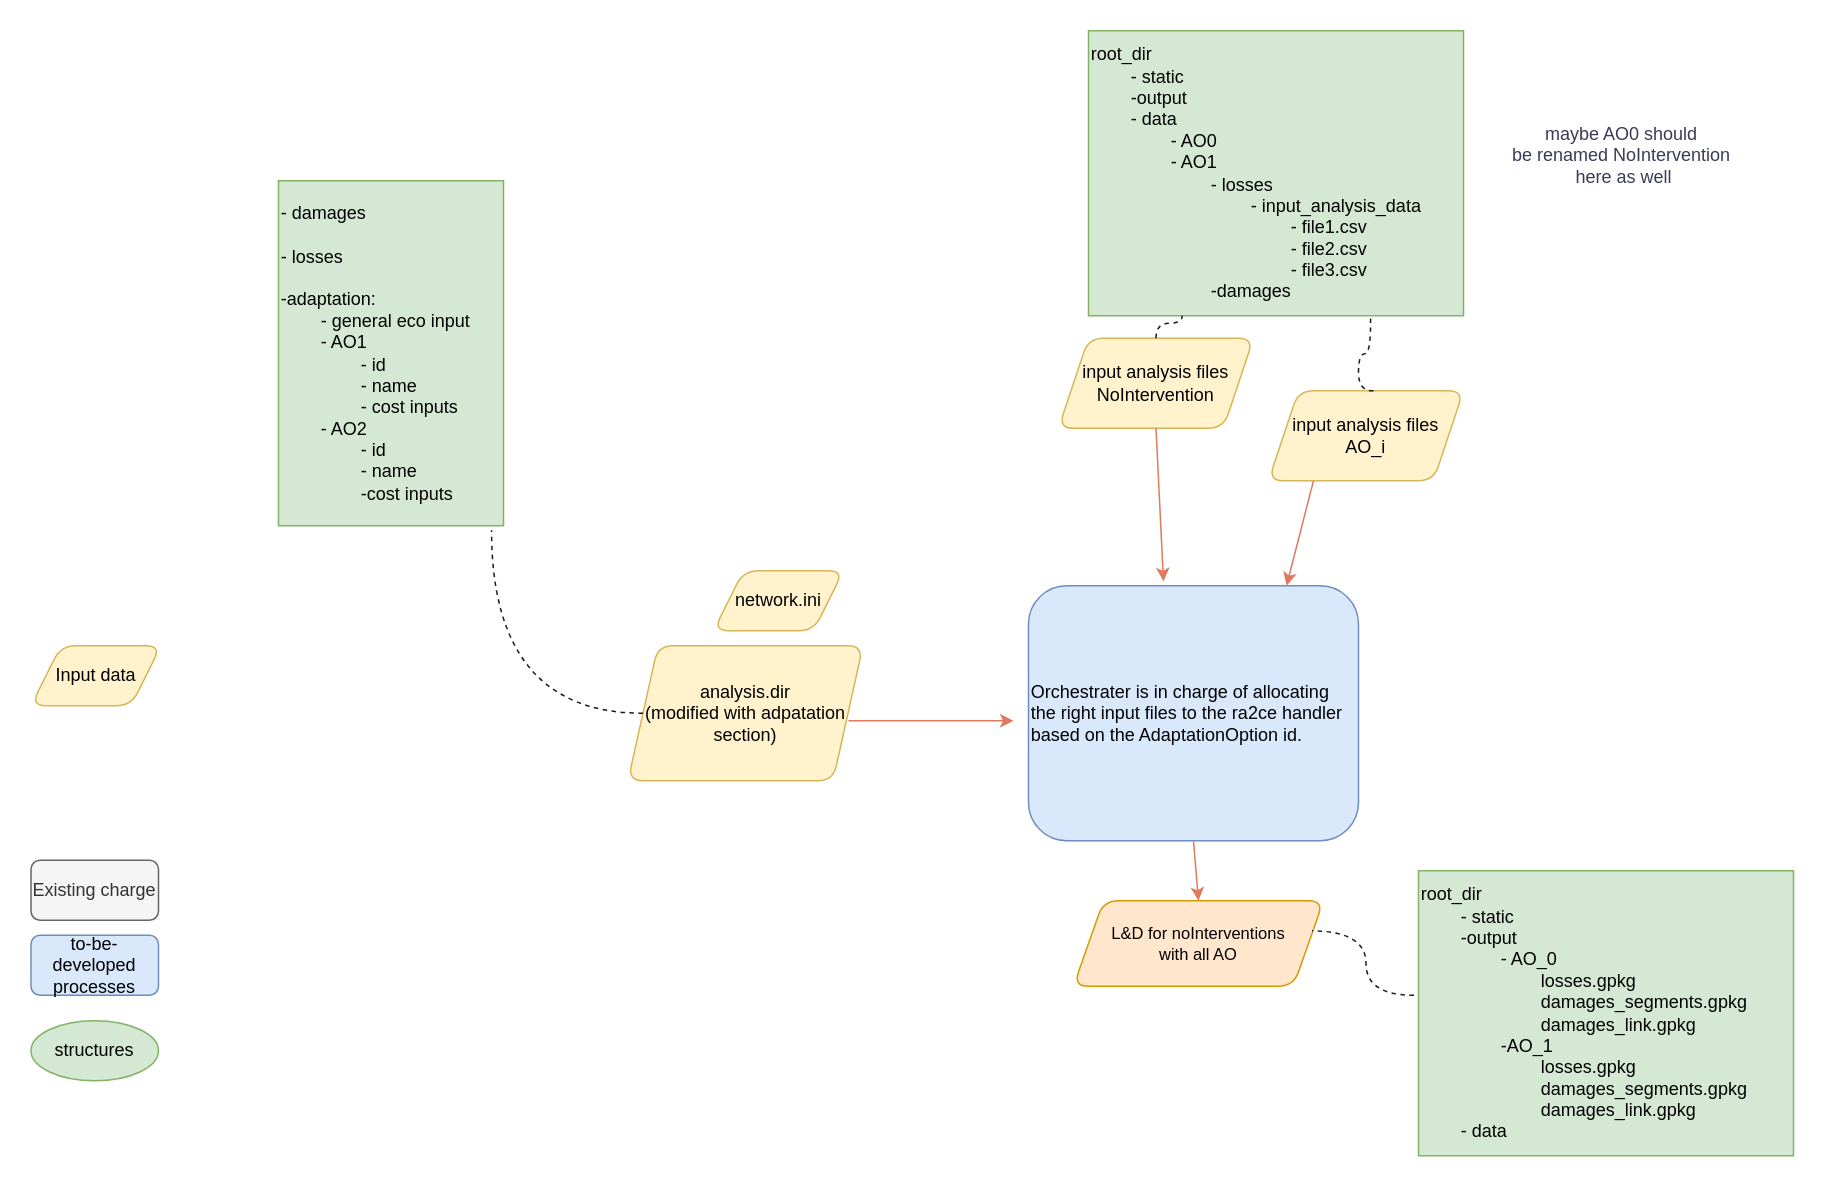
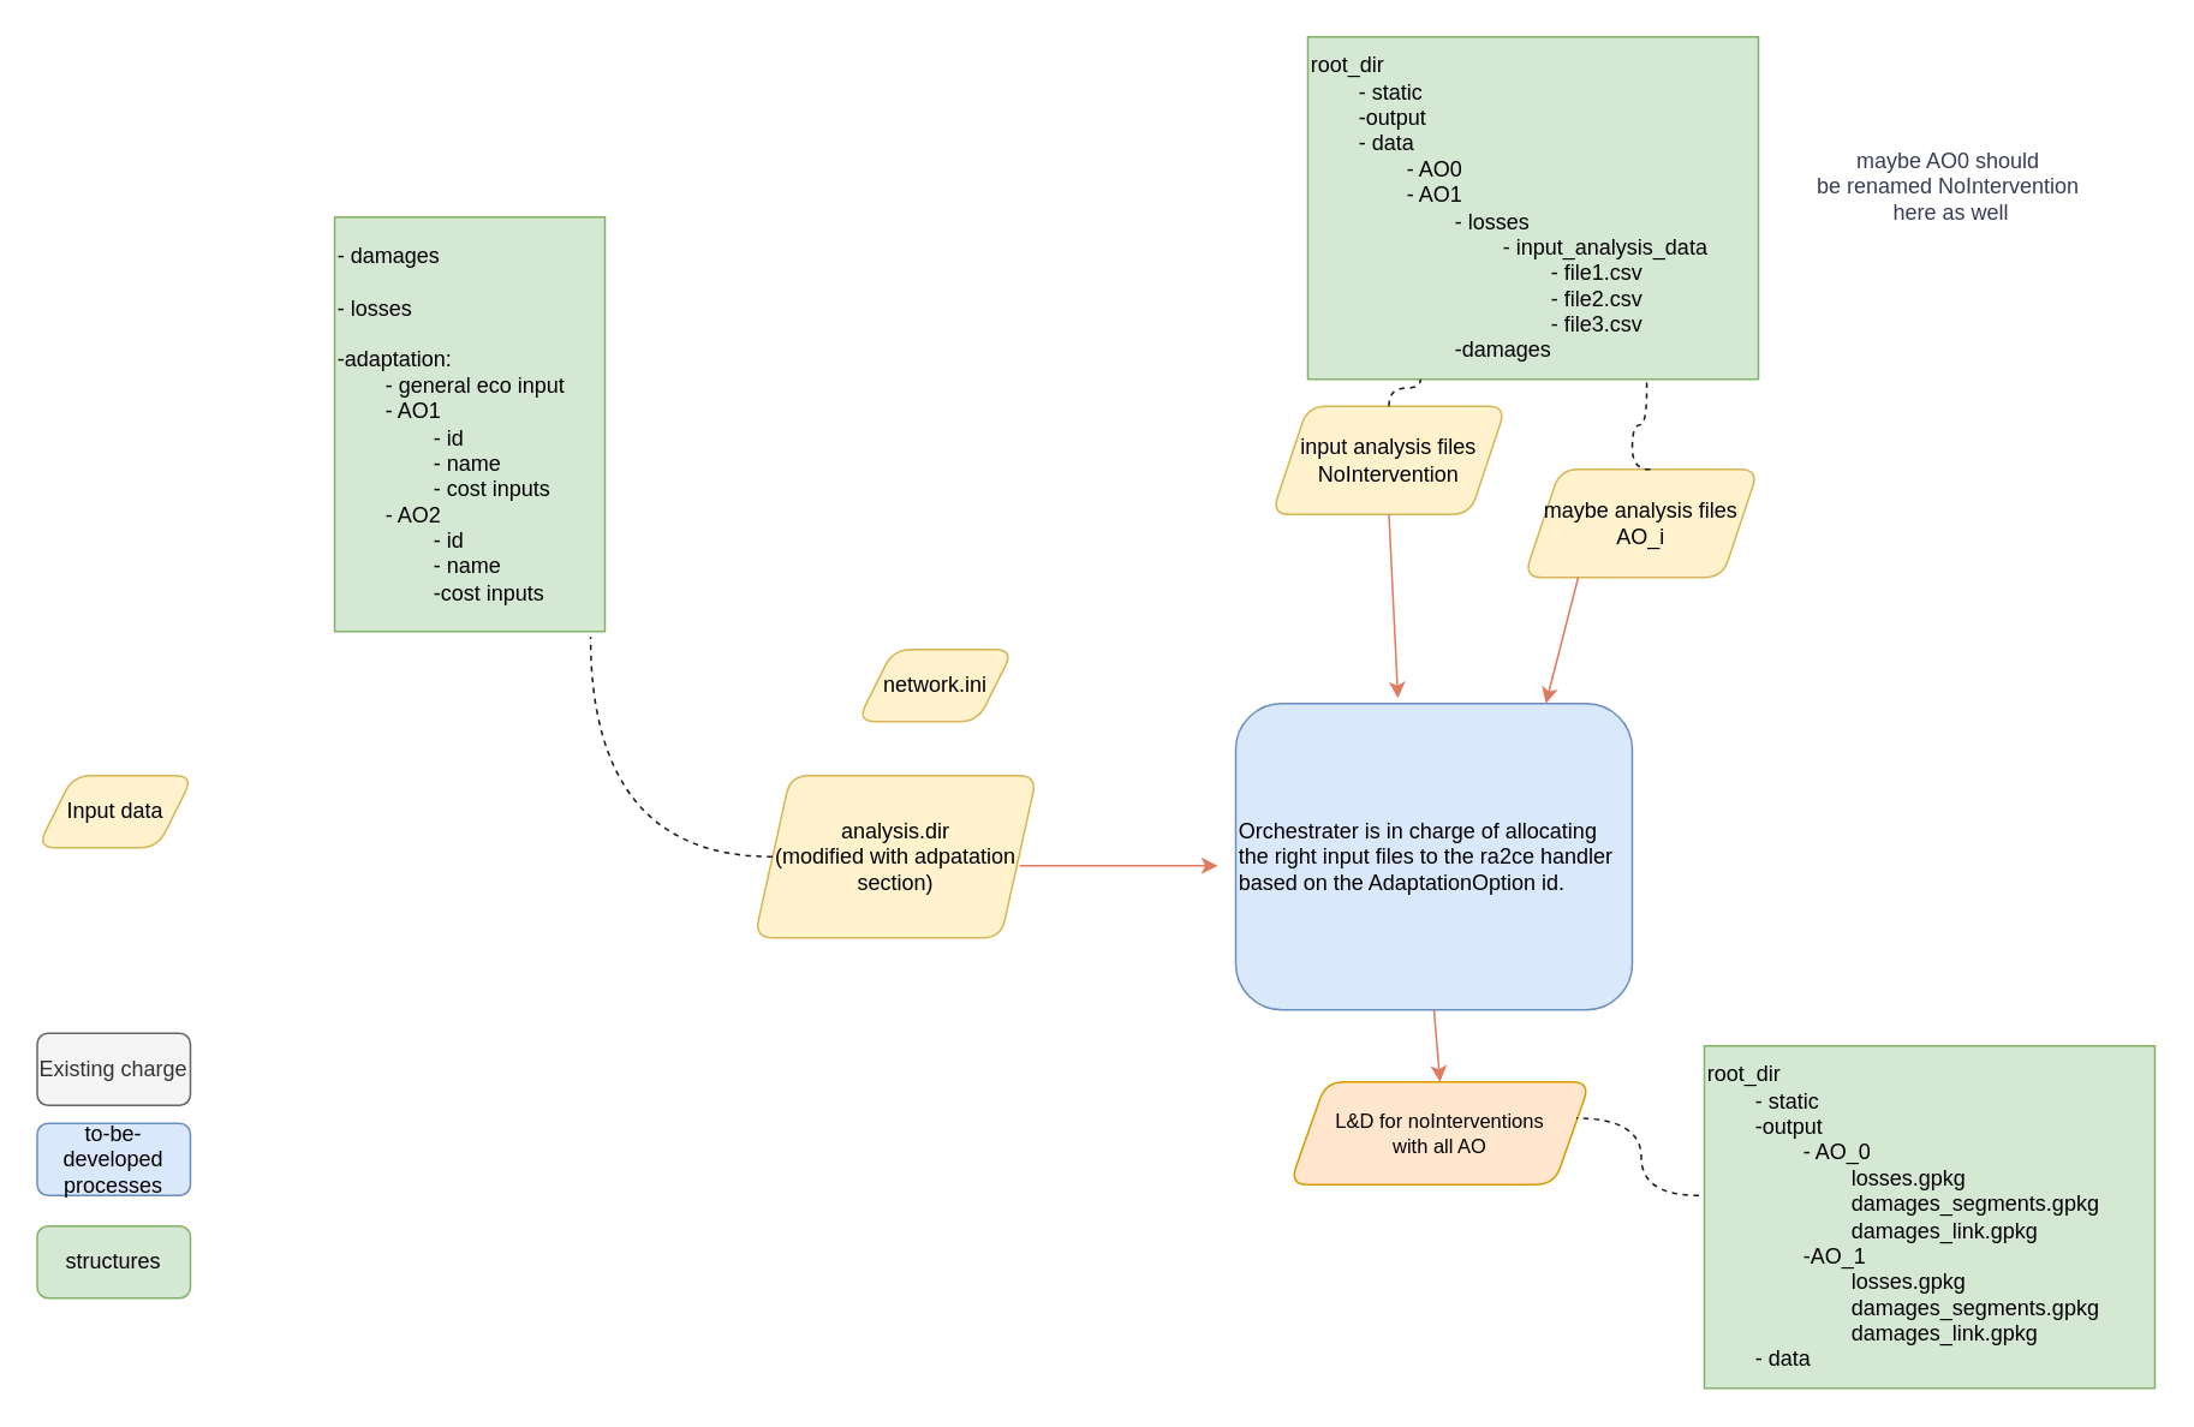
- <mxCell id="8" value="input analysis files&lt;div&gt;AO_i&lt;/div&gt;" style="shape=parallelogram;perimeter=parallelogramPerimeter;whiteSpace=wrap;html=1;fixedSize=1;rounded=1;fillColor=#fff2cc;strokeColor=#d6b656;" vertex="1" parent="1"><mxGeometry x="845" y="260" width="130" height="60" as="geometry" /></mxCell>
+ <mxCell id="8" value="maybe analysis files&lt;div&gt;AO_i&lt;/div&gt;" style="shape=parallelogram;perimeter=parallelogramPerimeter;whiteSpace=wrap;html=1;fixedSize=1;rounded=1;fillColor=#fff2cc;strokeColor=#d6b656;" vertex="1" parent="1"><mxGeometry x="845" y="260" width="130" height="60" as="geometry" /></mxCell>
- <mxCell id="5" value="network.ini" style="shape=parallelogram;perimeter=parallelogramPerimeter;whiteSpace=wrap;html=1;fixedSize=1;rounded=1;fillColor=#fff2cc;strokeColor=#d6b656;" vertex="1" parent="1"><mxGeometry x="475" y="380" width="86.67" height="40" as="geometry" /></mxCell>
+ <mxCell id="5" value="network.ini" style="shape=parallelogram;perimeter=parallelogramPerimeter;whiteSpace=wrap;html=1;fixedSize=1;rounded=1;fillColor=#fff2cc;strokeColor=#d6b656;" vertex="1" parent="1"><mxGeometry x="475" y="360" width="86.67" height="40" as="geometry" /></mxCell>
- <mxCell id="15" value="structures" style="ellipse;whiteSpace=wrap;html=1;fillColor=#d5e8d4;strokeColor=#82b366;" vertex="1" parent="1"><mxGeometry x="20" y="680" width="85" height="40" as="geometry" /></mxCell>
+ <mxCell id="15" value="structures" style="rounded=1;whiteSpace=wrap;html=1;fillColor=#d5e8d4;strokeColor=#82b366;" vertex="1" parent="1"><mxGeometry x="20" y="680" width="85" height="40" as="geometry" /></mxCell>
